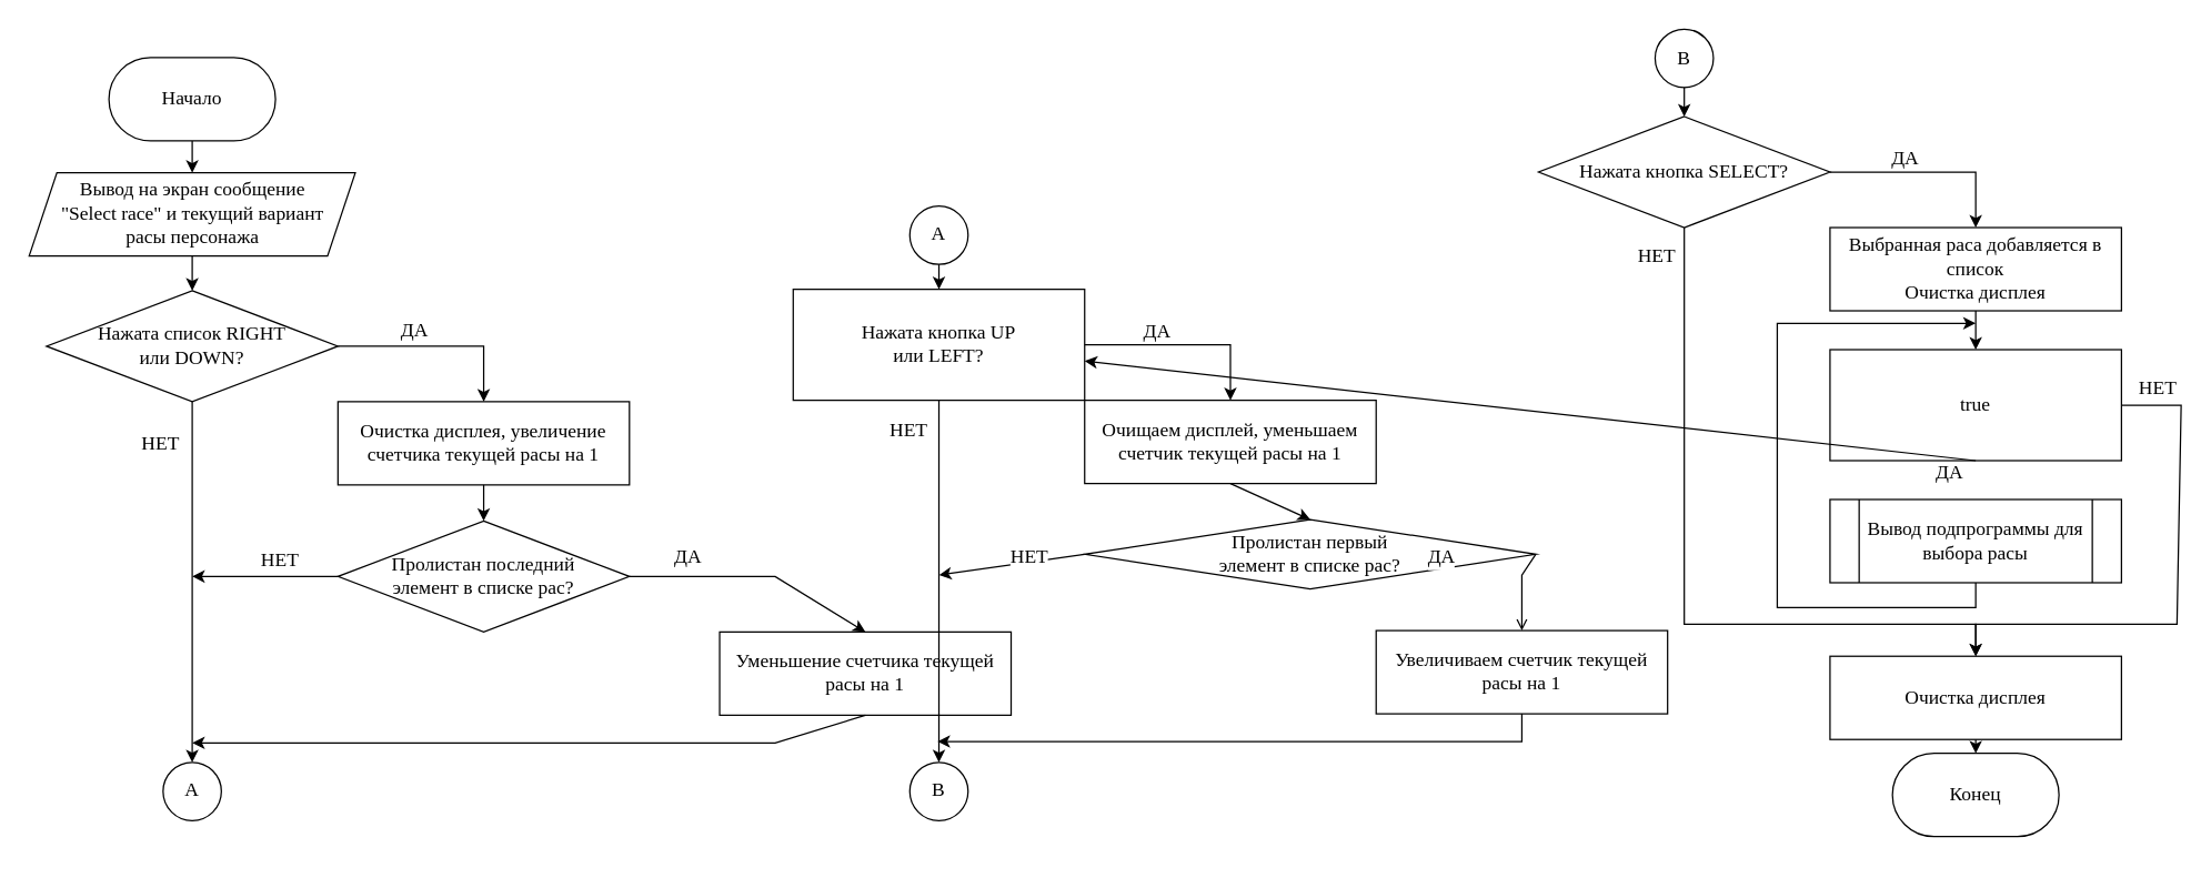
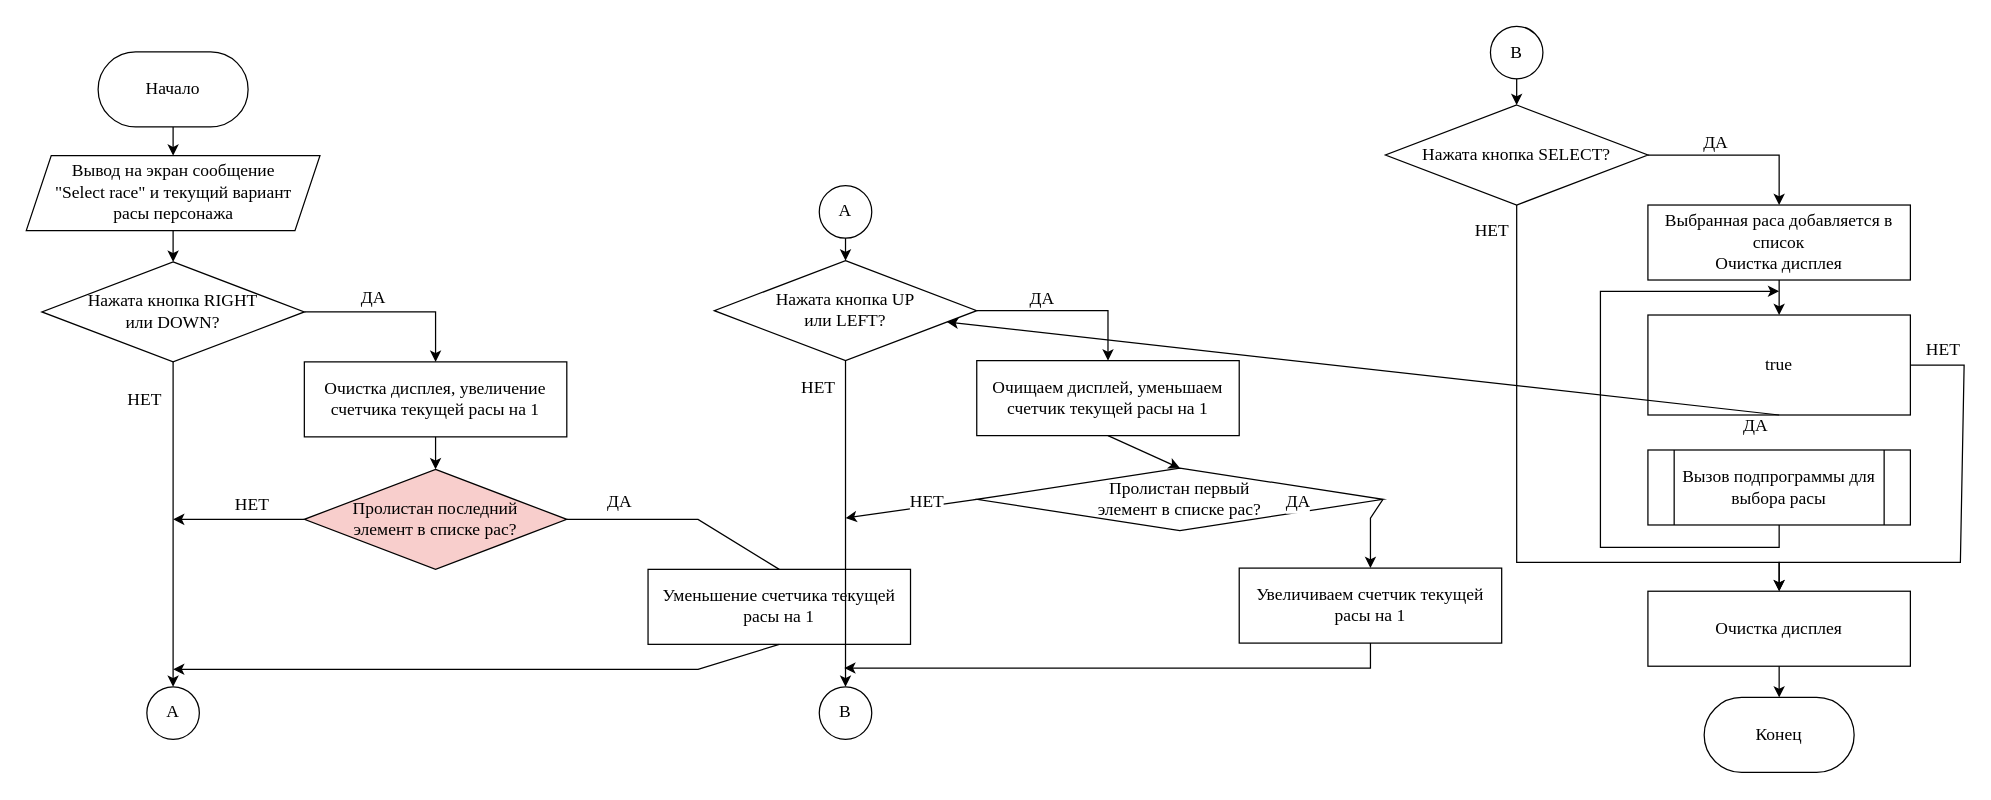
- <mxCell id="6" value="&lt;font style=&quot;font-size: 14px;&quot;&gt;Нажата кнопка UP&lt;br&gt;или LEFT?&lt;/font&gt;" style="whiteSpace=wrap;html=1;fontFamily=Times New Roman;rounded=0;" vertex="1" parent="1"><mxGeometry x="571" y="208" width="210" height="80" as="geometry" /></mxCell>
+ <mxCell id="6" value="&lt;font style=&quot;font-size: 14px;&quot;&gt;Нажата кнопка UP&lt;br&gt;или LEFT?&lt;/font&gt;" style="rhombus;whiteSpace=wrap;html=1;fontFamily=Times New Roman;" vertex="1" parent="1"><mxGeometry x="571" y="208" width="210" height="80" as="geometry" /></mxCell>
- <mxCell id="5" value="&lt;font style=&quot;font-size: 14px;&quot;&gt;Нажата список RIGHT&lt;br&gt;или DOWN?&lt;/font&gt;" style="rhombus;whiteSpace=wrap;html=1;fontFamily=Times New Roman;" vertex="1" parent="1"><mxGeometry x="33" y="209" width="210" height="80" as="geometry" /></mxCell>
+ <mxCell id="5" value="&lt;font style=&quot;font-size: 14px;&quot;&gt;Нажата кнопка RIGHT&lt;br&gt;или DOWN?&lt;/font&gt;" style="rhombus;whiteSpace=wrap;html=1;fontFamily=Times New Roman;" vertex="1" parent="1"><mxGeometry x="33" y="209" width="210" height="80" as="geometry" /></mxCell>
- <mxCell id="16" value="&lt;font style=&quot;font-size: 14px;&quot;&gt;Вывод подпрограммы для выбора расы&lt;/font&gt;" style="shape=process;whiteSpace=wrap;html=1;backgroundOutline=1;fontFamily=Times New Roman;" vertex="1" parent="1"><mxGeometry x="1318" y="359.5" width="210" height="60" as="geometry" /></mxCell>
+ <mxCell id="16" value="&lt;font style=&quot;font-size: 14px;&quot;&gt;Вызов подпрограммы для выбора расы&lt;/font&gt;" style="shape=process;whiteSpace=wrap;html=1;backgroundOutline=1;fontFamily=Times New Roman;" vertex="1" parent="1"><mxGeometry x="1318" y="359.5" width="210" height="60" as="geometry" /></mxCell>
- <mxCell id="9" value="&lt;span style=&quot;font-size: 14px;&quot;&gt;Пролистан последний&lt;br&gt;элемент в списке рас?&lt;/span&gt;" style="rhombus;whiteSpace=wrap;html=1;fontFamily=Times New Roman;" vertex="1" parent="1"><mxGeometry x="243" y="375" width="210" height="80" as="geometry" /></mxCell>
+ <mxCell id="9" value="&lt;span style=&quot;font-size: 14px;&quot;&gt;Пролистан последний&lt;br&gt;элемент в списке рас?&lt;/span&gt;" style="rhombus;whiteSpace=wrap;html=1;fontFamily=Times New Roman;fillColor=#f8cecc;" vertex="1" parent="1"><mxGeometry x="243" y="375" width="210" height="80" as="geometry" /></mxCell>
- <mxCell id="26" value="" style="endArrow=open;html=1;rounded=0;exitX=1;exitY=0.5;exitDx=0;exitDy=0;entryX=0.5;entryY=0;entryDx=0;entryDy=0;fontFamily=Times New Roman;" edge="1" parent="1" source="12" target="13"><mxGeometry width="50" height="50" relative="1" as="geometry"><mxPoint x="604" y="423" as="sourcePoint" /><mxPoint x="654" y="373" as="targetPoint" /><Array as="points"><mxPoint x="1096" y="414" /></Array></mxGeometry></mxCell>
+ <mxCell id="26" value="" style="endArrow=classic;html=1;rounded=0;exitX=1;exitY=0.5;exitDx=0;exitDy=0;entryX=0.5;entryY=0;entryDx=0;entryDy=0;fontFamily=Times New Roman;" edge="1" parent="1" source="12" target="13"><mxGeometry width="50" height="50" relative="1" as="geometry"><mxPoint x="604" y="423" as="sourcePoint" /><mxPoint x="654" y="373" as="targetPoint" /><Array as="points"><mxPoint x="1096" y="414" /></Array></mxGeometry></mxCell>
- <mxCell id="23" value="" style="endArrow=classic;html=1;rounded=0;exitX=1;exitY=0.5;exitDx=0;exitDy=0;entryX=0.5;entryY=0;entryDx=0;entryDy=0;fontFamily=Times New Roman;" edge="1" parent="1" source="9" target="10"><mxGeometry width="50" height="50" relative="1" as="geometry"><mxPoint x="625" y="399" as="sourcePoint" /><mxPoint x="675" y="349" as="targetPoint" /><Array as="points"><mxPoint x="558" y="415" /></Array></mxGeometry></mxCell>
+ <mxCell id="23" value="" style="endArrow=none;html=1;rounded=0;exitX=1;exitY=0.5;exitDx=0;exitDy=0;entryX=0.5;entryY=0;entryDx=0;entryDy=0;fontFamily=Times New Roman;" edge="1" parent="1" source="9" target="10"><mxGeometry width="50" height="50" relative="1" as="geometry"><mxPoint x="625" y="399" as="sourcePoint" /><mxPoint x="675" y="349" as="targetPoint" /><Array as="points"><mxPoint x="558" y="415" /></Array></mxGeometry></mxCell>
- <mxCell id="3" value="&lt;font style=&quot;font-size: 14px;&quot;&gt;Конец&lt;/font&gt;" style="rounded=1;whiteSpace=wrap;html=1;arcSize=50;fontFamily=Times New Roman;" vertex="1" parent="1"><mxGeometry x="1363" y="542.5" width="120" height="60" as="geometry" /></mxCell>
+ <mxCell id="3" value="&lt;font style=&quot;font-size: 14px;&quot;&gt;Конец&lt;/font&gt;" style="rounded=1;whiteSpace=wrap;html=1;arcSize=50;fontFamily=Times New Roman;" vertex="1" parent="1"><mxGeometry x="1363" y="557.5" width="120" height="60" as="geometry" /></mxCell>
